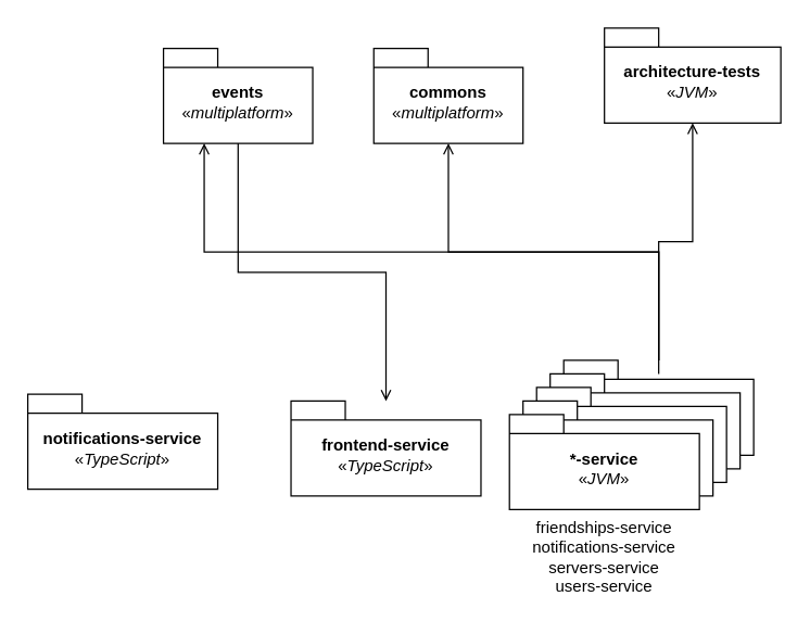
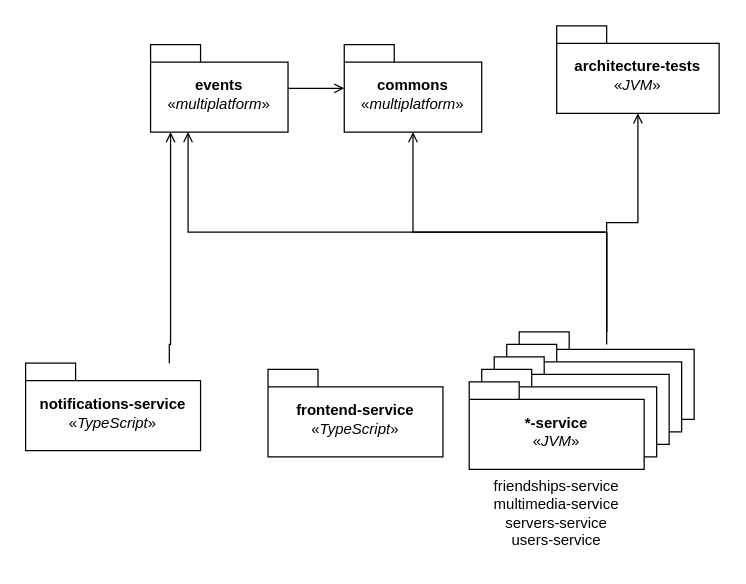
+ <mxCell id="15" style="edgeStyle=orthogonalEdgeStyle;rounded=0;orthogonalLoop=1;jettySize=auto;html=1;endArrow=open;endFill=0;" edge="1" parent="1" source="16" target="4"><mxGeometry relative="1" as="geometry"><mxPoint x="135" y="295" as="sourcePoint" /><mxPoint x="135" y="105" as="targetPoint" /><Array as="points"><mxPoint x="135" y="275" /><mxPoint x="136" y="275" /></Array></mxGeometry></mxCell>
- <mxCell id="3" style="edgeStyle=orthogonalEdgeStyle;rounded=0;orthogonalLoop=1;jettySize=auto;html=1;endArrow=open;endFill=0;" edge="1" parent="1" source="4" target="17"><mxGeometry relative="1" as="geometry" /></mxCell>
+ <mxCell id="3" style="edgeStyle=orthogonalEdgeStyle;rounded=0;orthogonalLoop=1;jettySize=auto;html=1;endArrow=open;endFill=0;" edge="1" parent="1" source="4" target="2"><mxGeometry relative="1" as="geometry" /></mxCell>
- <mxCell id="13" value="friendships-service&lt;div&gt;notifications-service&lt;br&gt;&lt;/div&gt;&lt;div&gt;servers-service&lt;br&gt;&lt;/div&gt;&lt;div&gt;users-service&lt;br&gt;&lt;/div&gt;" style="text;html=1;align=center;verticalAlign=middle;whiteSpace=wrap;rounded=0;" vertex="1" parent="1"><mxGeometry x="375" y="375" width="140" height="70" as="geometry" /></mxCell>
+ <mxCell id="13" value="friendships-service&lt;div&gt;multimedia-service&lt;br&gt;&lt;/div&gt;&lt;div&gt;servers-service&lt;br&gt;&lt;/div&gt;&lt;div&gt;users-service&lt;br&gt;&lt;/div&gt;" style="text;html=1;align=center;verticalAlign=middle;whiteSpace=wrap;rounded=0;" vertex="1" parent="1"><mxGeometry x="375" y="375" width="140" height="70" as="geometry" /></mxCell>
